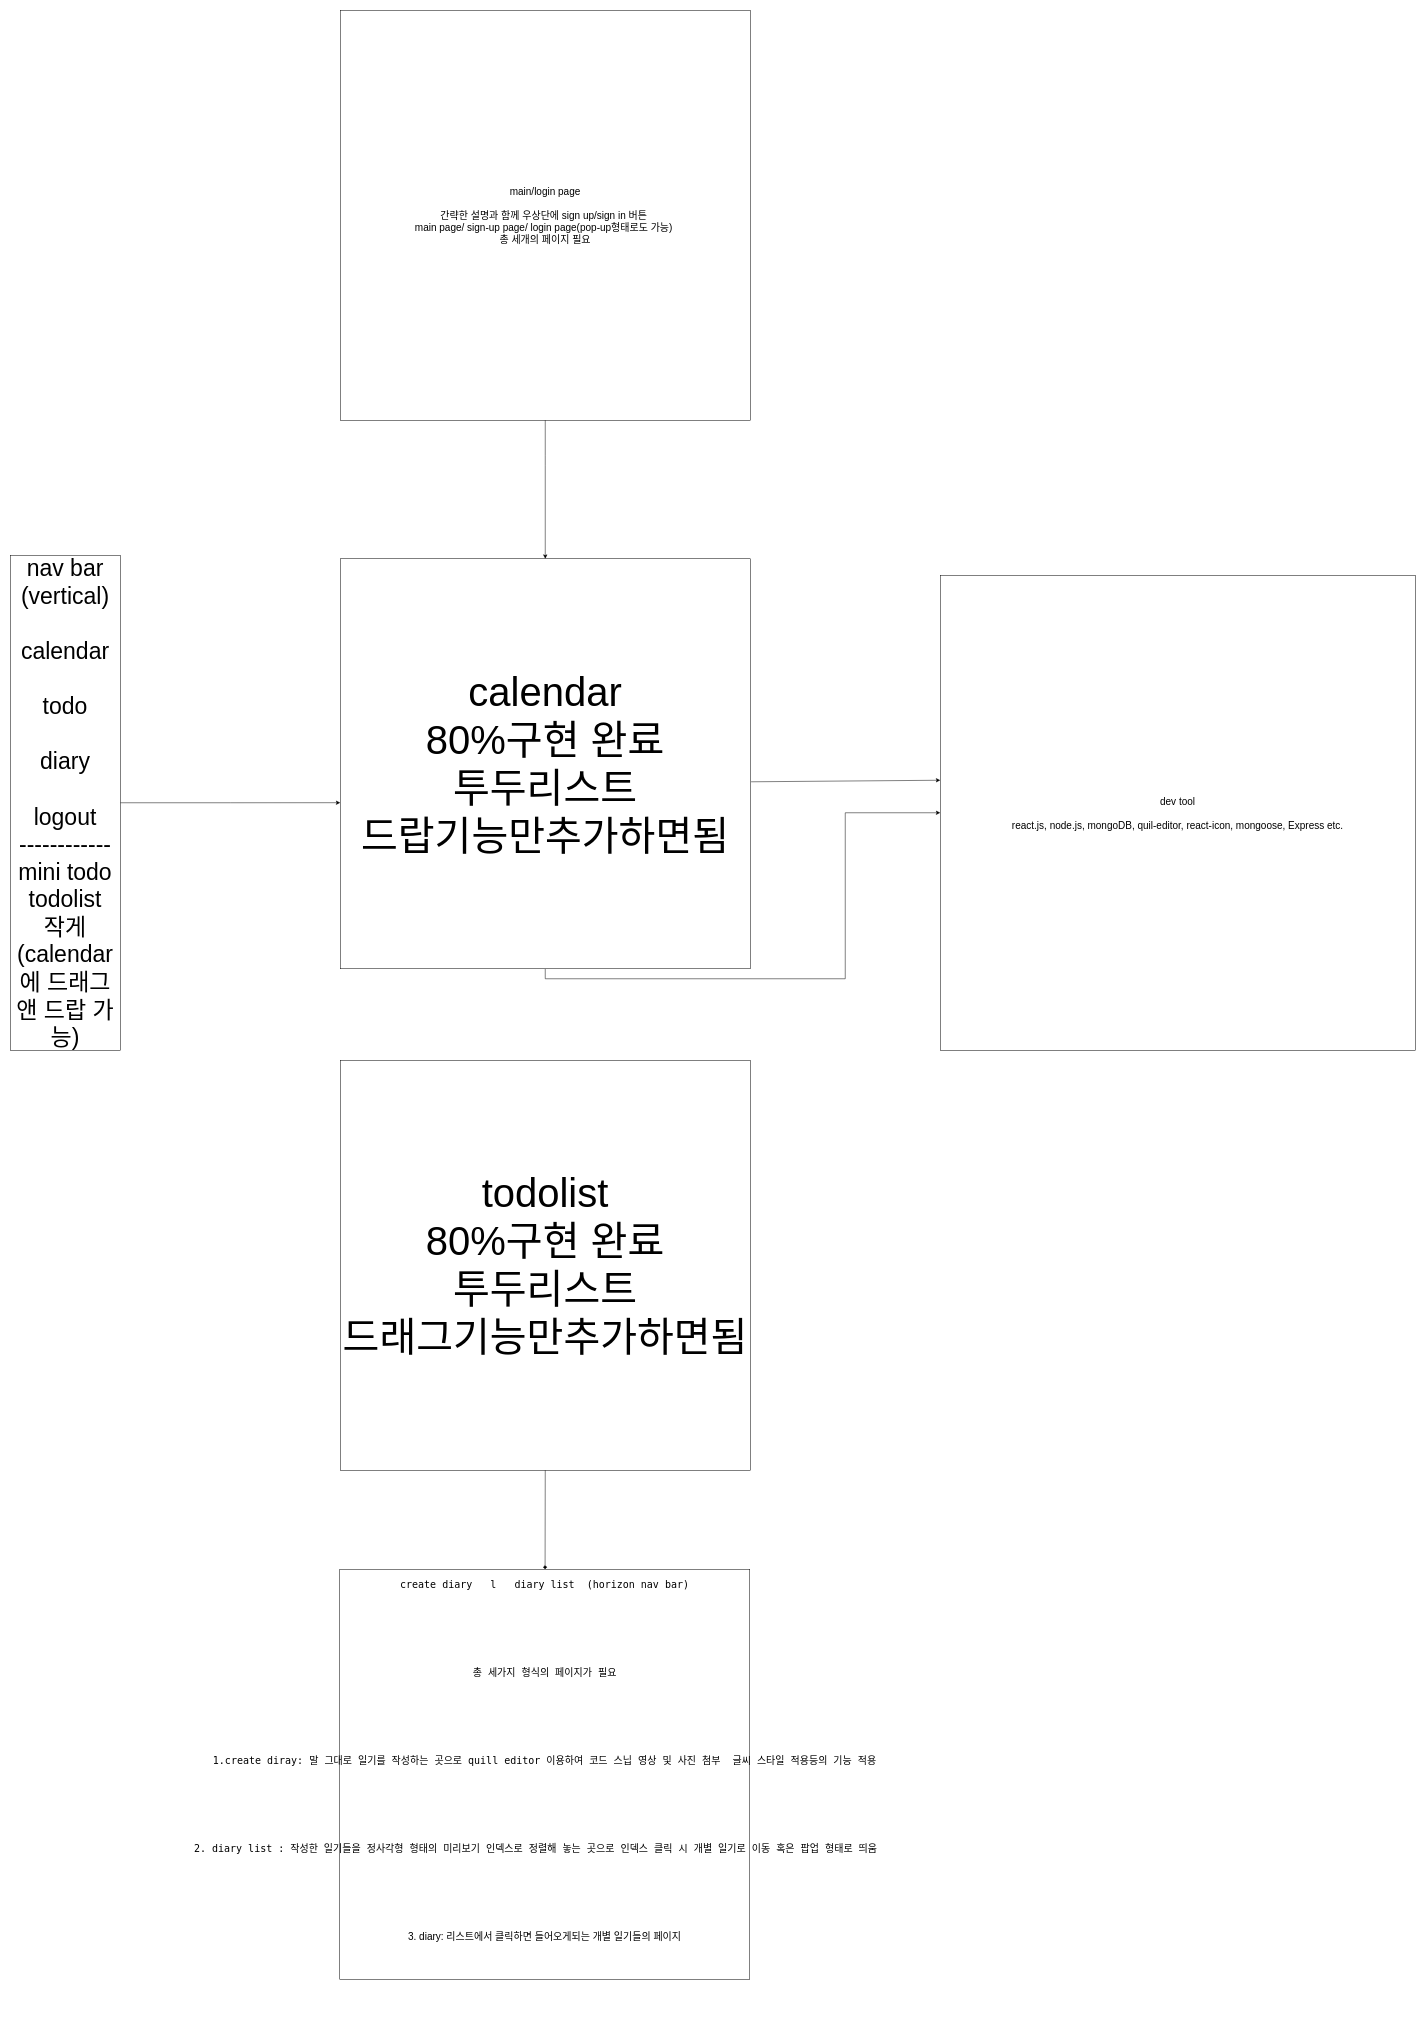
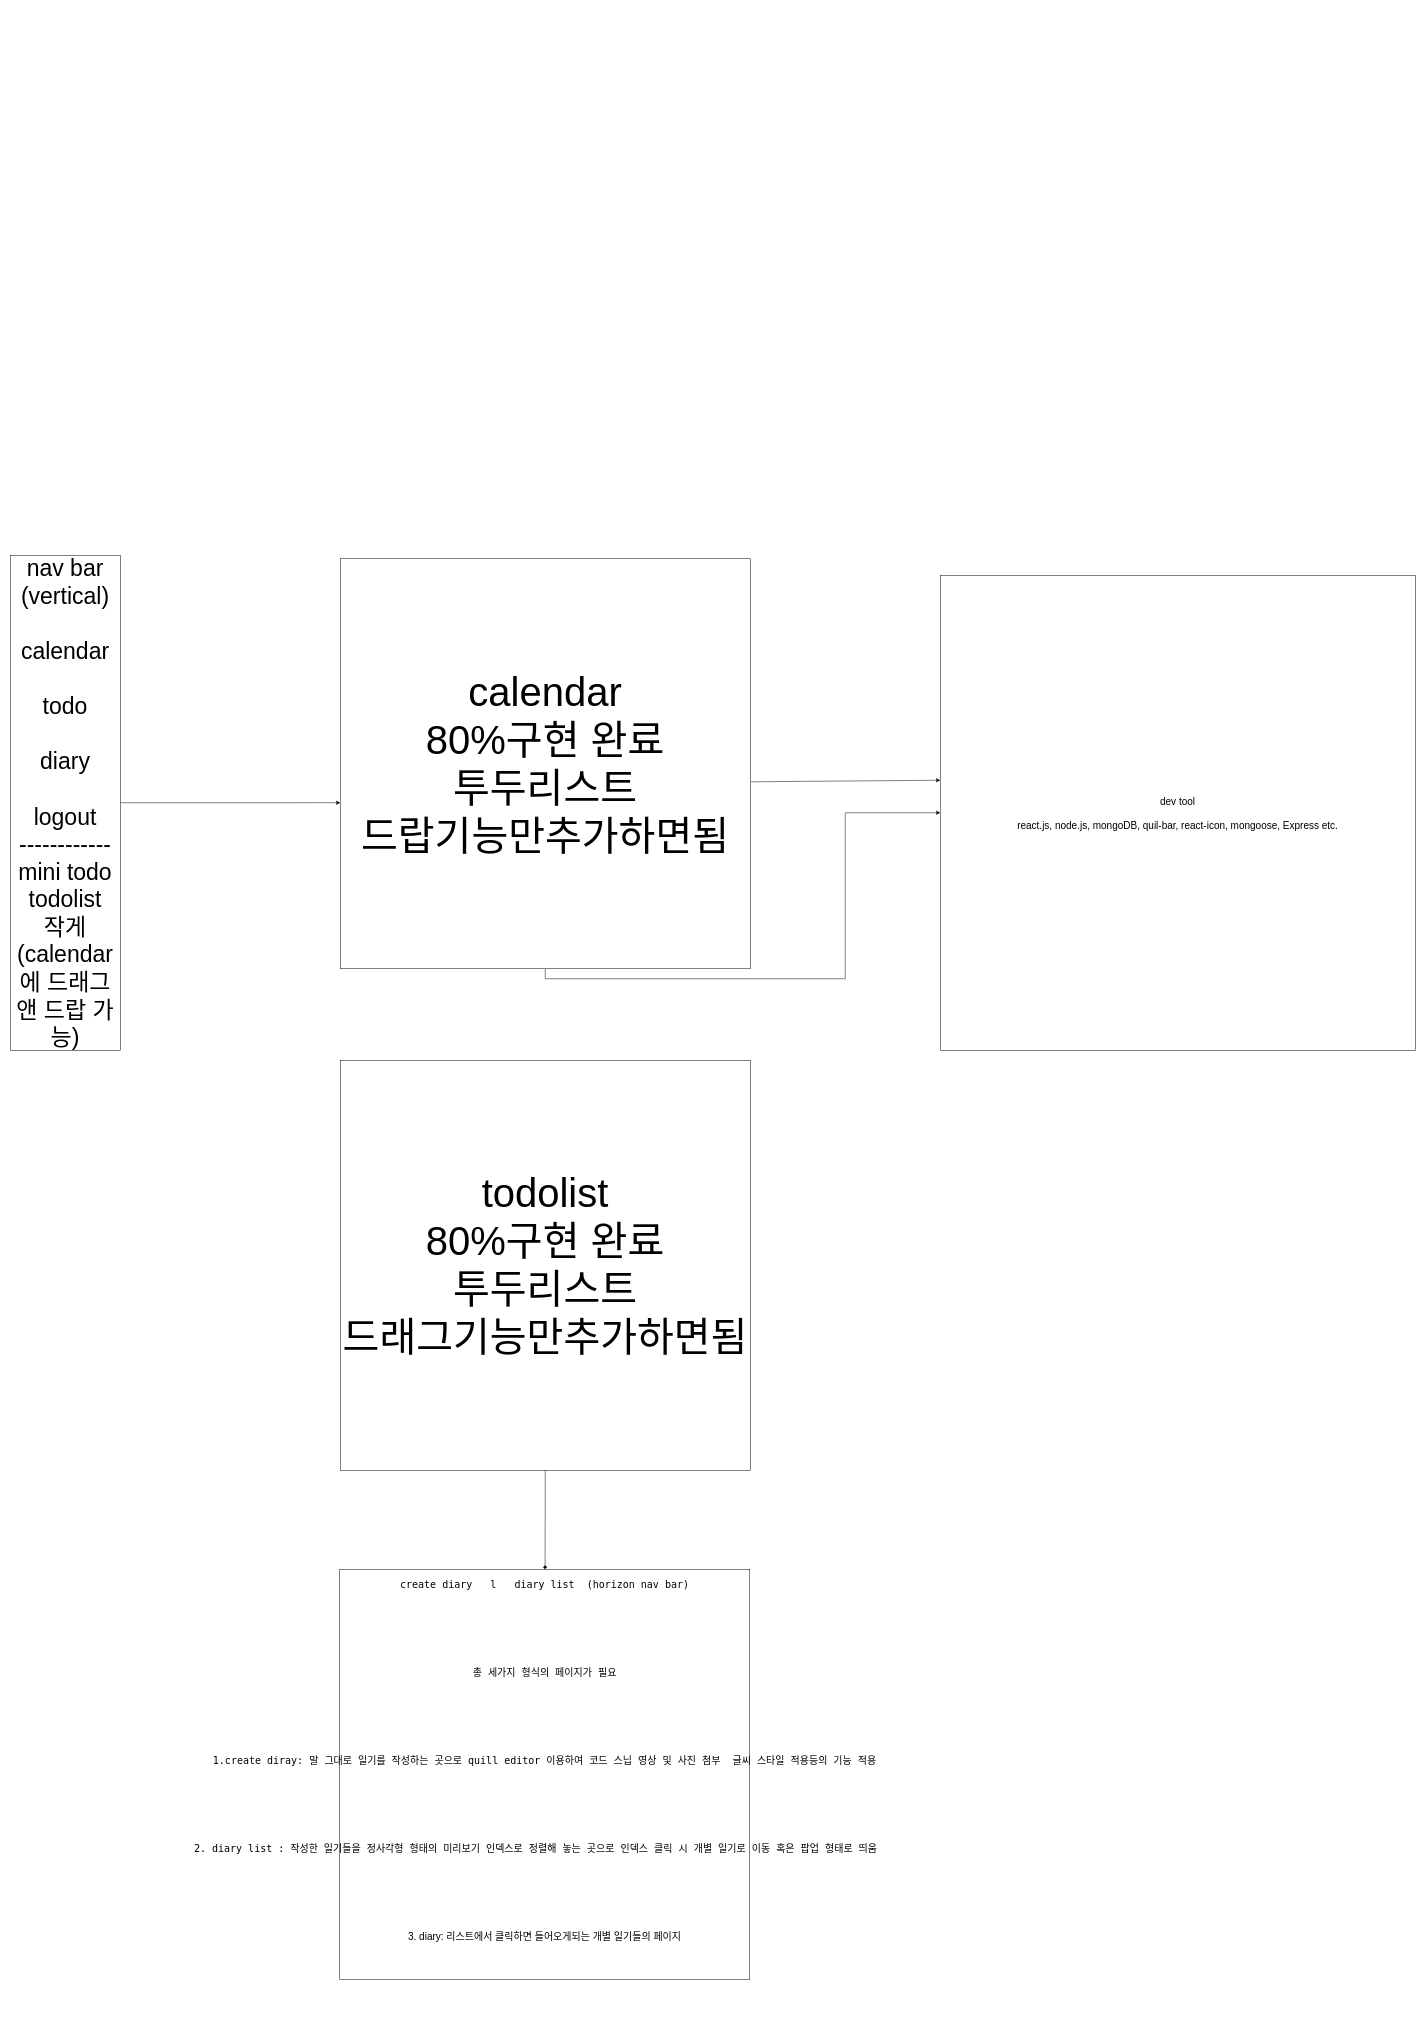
- <mxCell id="9" value="main/login page&lt;br&gt;&lt;br&gt;간략한 설명과 함께 우상단에 sign up/sign in 버튼&amp;nbsp;&lt;br&gt;main page/ sign-up page/ login page(pop-up형태로도 가능)&amp;nbsp;&lt;br&gt;총 세개의 페이지 필요" style="whiteSpace=wrap;html=1;aspect=fixed;fontSize=20;" vertex="1" parent="1"><mxGeometry x="680" y="20" width="820" height="820" as="geometry" /></mxCell>
- <mxCell id="10" value="" style="endArrow=classic;html=1;fontSize=80;entryX=0.5;entryY=0;entryDx=0;entryDy=0;" edge="1" parent="1" source="9" target="5"><mxGeometry width="50" height="50" relative="1" as="geometry"><mxPoint x="980" y="1030" as="sourcePoint" /><mxPoint x="1030" y="980" as="targetPoint" /><Array as="points"><mxPoint x="1090" y="920" /></Array></mxGeometry></mxCell>
- <mxCell id="12" value="dev tool&lt;br&gt;&lt;br&gt;react.js, node.js, mongoDB, quil-editor, react-icon, mongoose, Express etc." style="whiteSpace=wrap;html=1;aspect=fixed;fontSize=20;" vertex="1" parent="1"><mxGeometry x="1880" y="1150" width="950" height="950" as="geometry" /></mxCell>
+ <mxCell id="12" value="dev tool&lt;br&gt;&lt;br&gt;react.js, node.js, mongoDB, quil-bar, react-icon, mongoose, Express etc." style="whiteSpace=wrap;html=1;aspect=fixed;fontSize=20;" vertex="1" parent="1"><mxGeometry x="1880" y="1150" width="950" height="950" as="geometry" /></mxCell>
